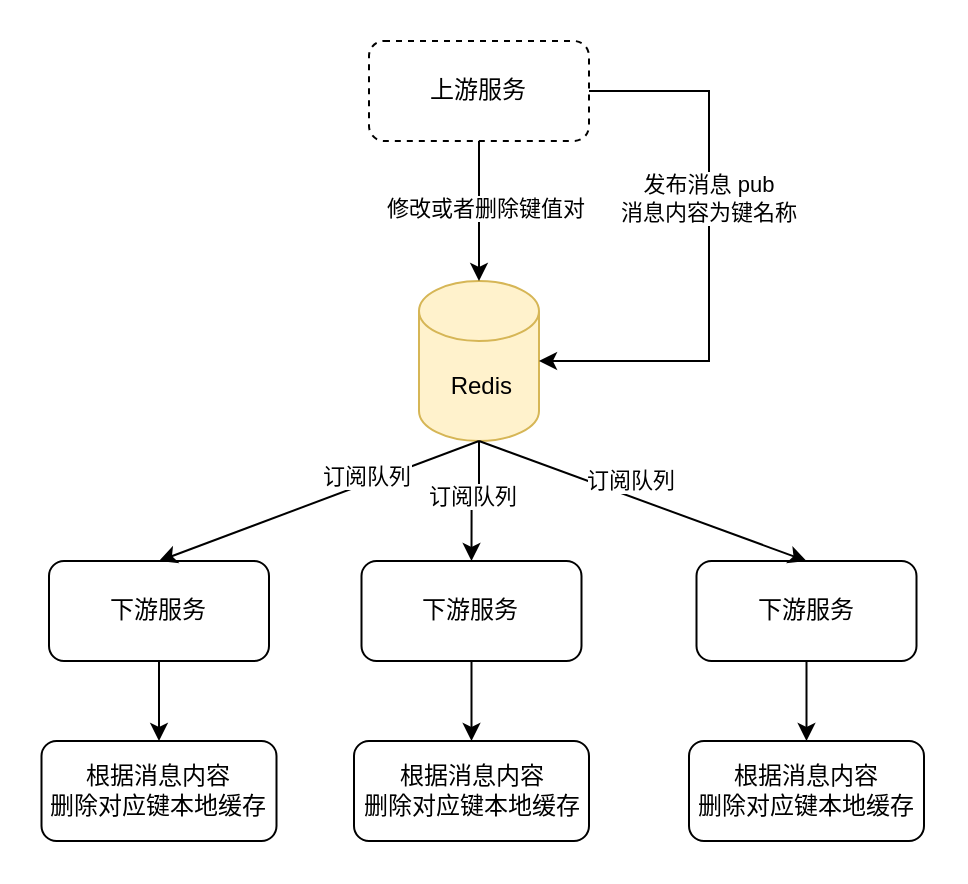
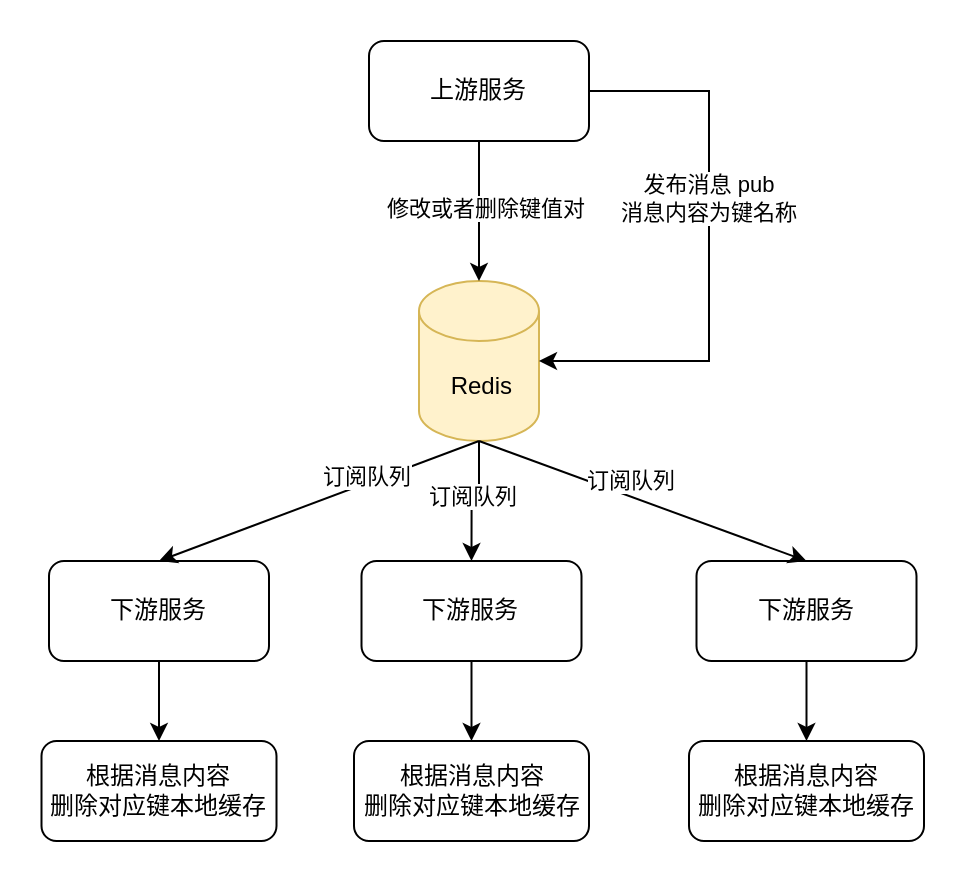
- <mxCell id="2" value="上游服务" style="rounded=1;whiteSpace=wrap;html=1;dashed=1;" vertex="1" parent="1"><mxGeometry x="184" y="20" width="110" height="50" as="geometry" /></mxCell>
+ <mxCell id="2" value="上游服务" style="rounded=1;whiteSpace=wrap;html=1;" vertex="1" parent="1"><mxGeometry x="184" y="20" width="110" height="50" as="geometry" /></mxCell>
